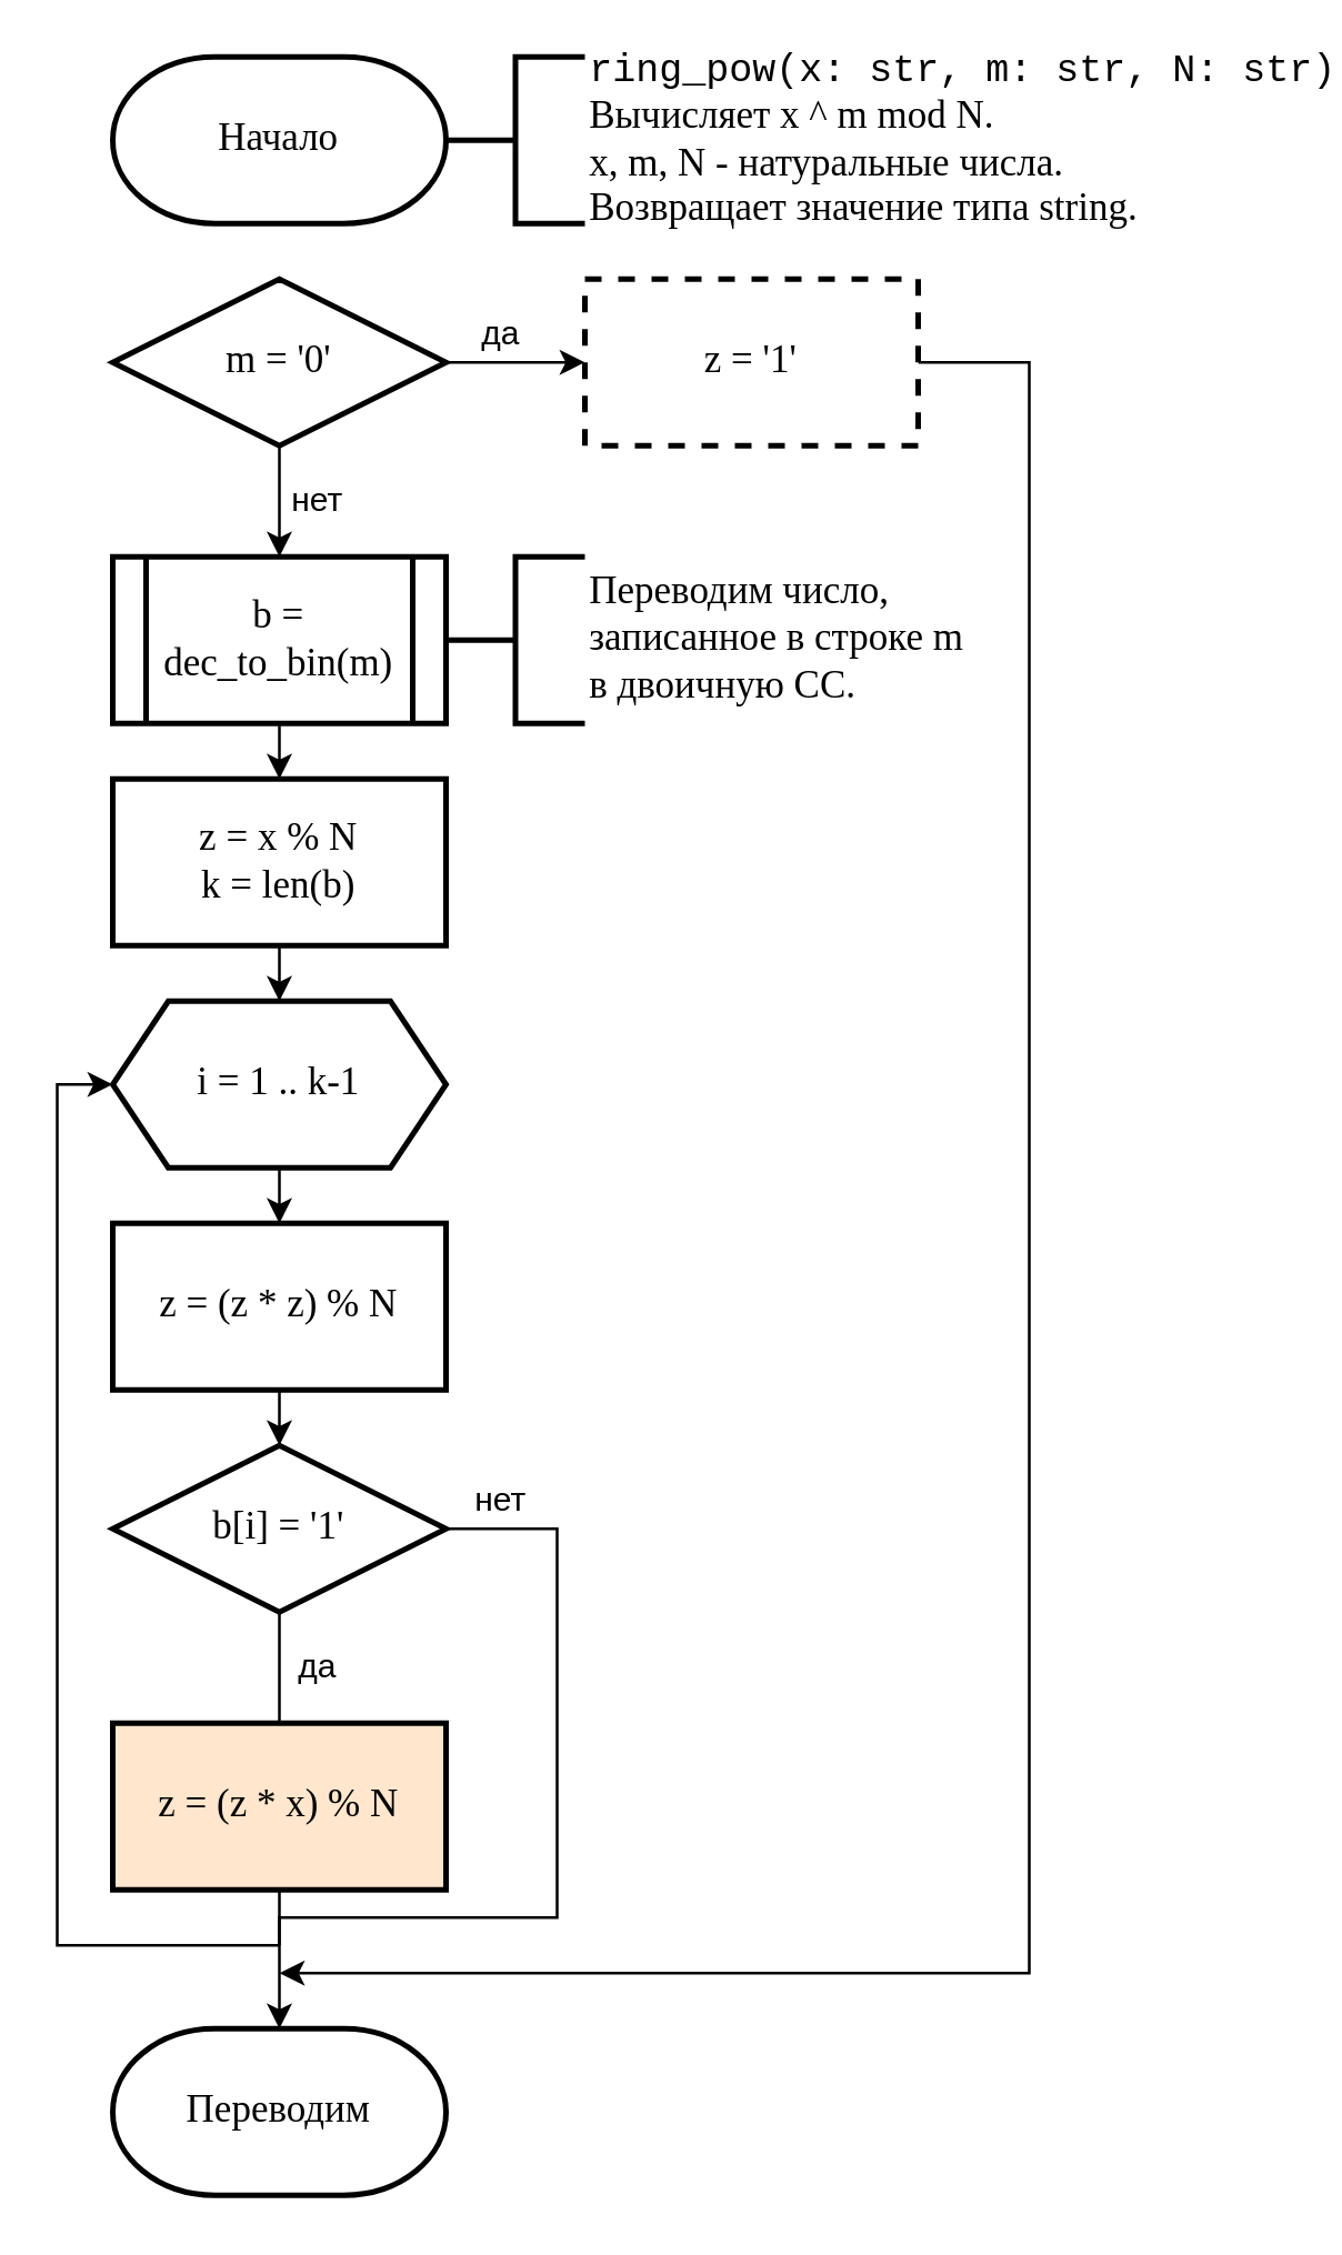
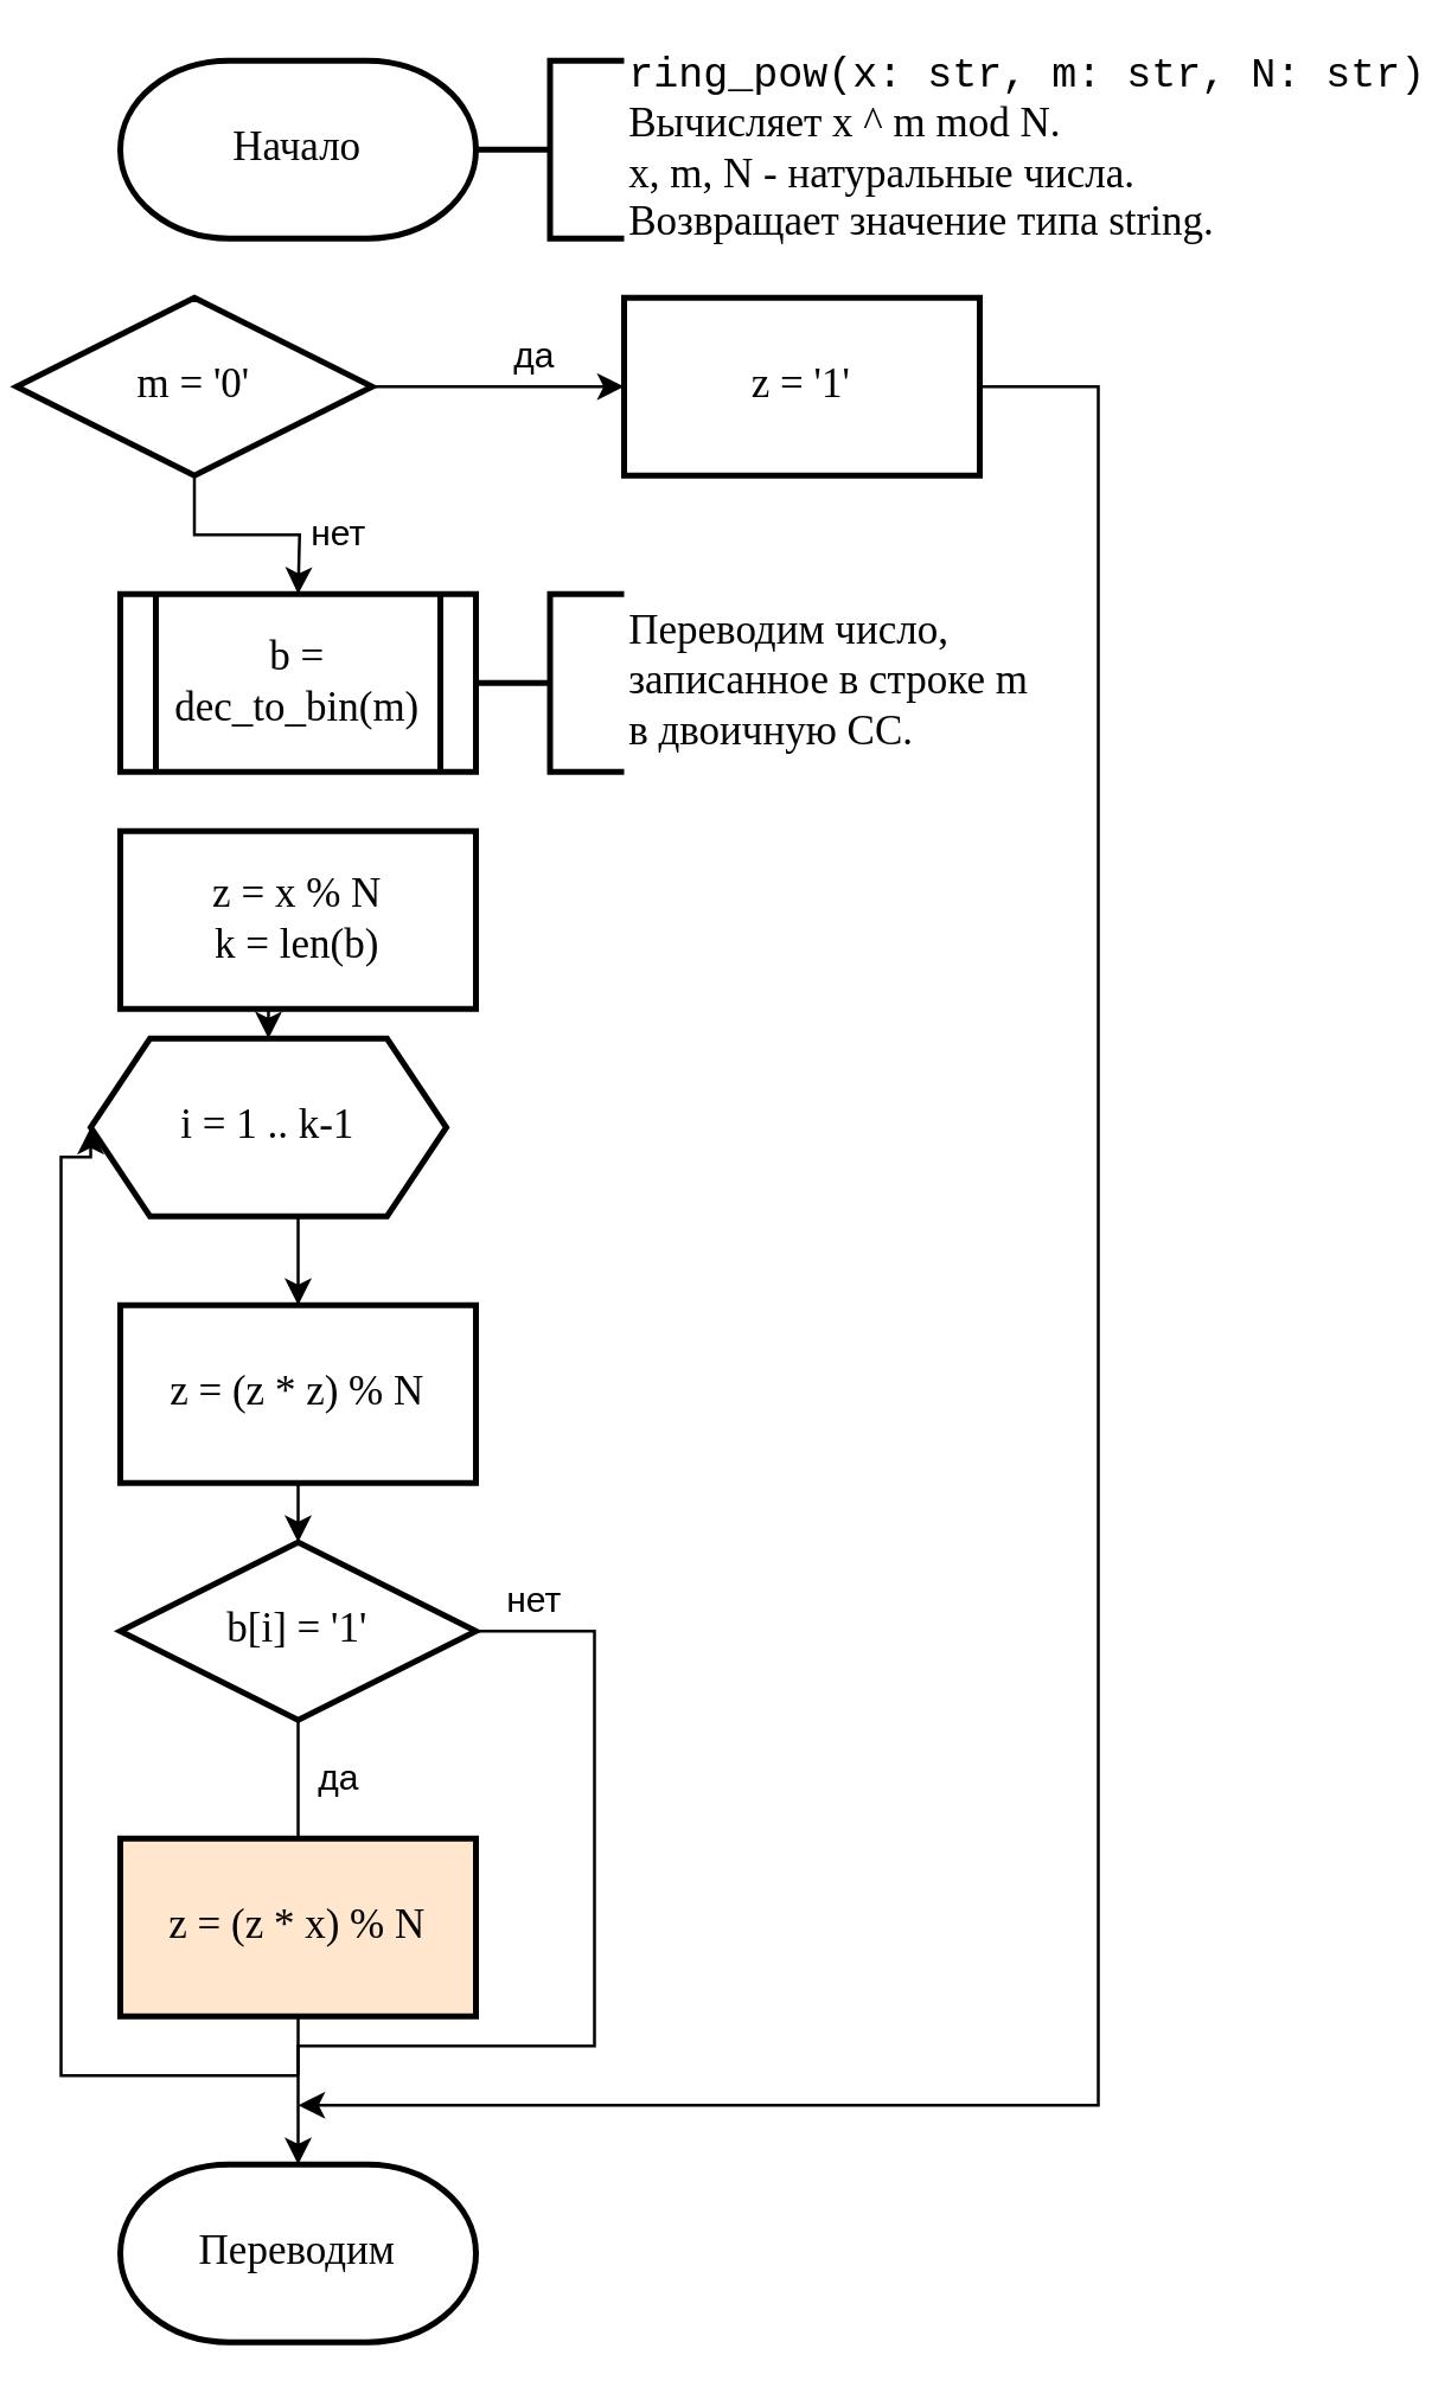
- <mxCell id="6" value="m = '0'" style="strokeWidth=2;html=1;shape=mxgraph.flowchart.decision;whiteSpace=wrap;rounded=0;fontFamily=Times New Roman;fontSize=14;" parent="1" vertex="1"><mxGeometry x="40" y="100" width="120" height="60" as="geometry" /></mxCell>
+ <mxCell id="6" value="m = '0'" style="strokeWidth=2;html=1;shape=mxgraph.flowchart.decision;whiteSpace=wrap;rounded=0;fontFamily=Times New Roman;fontSize=14;" parent="1" vertex="1"><mxGeometry x="5" y="100" width="120" height="60" as="geometry" /></mxCell>
- <mxCell id="8" value="z = '1'" style="rounded=0;whiteSpace=wrap;html=1;absoluteArcSize=1;arcSize=14;strokeWidth=2;fontFamily=Times New Roman;fontSize=14;dashed=1;" parent="1" vertex="1"><mxGeometry x="210" y="100" width="120" height="60" as="geometry" /></mxCell>
+ <mxCell id="8" value="z = '1'" style="rounded=0;whiteSpace=wrap;html=1;absoluteArcSize=1;arcSize=14;strokeWidth=2;fontFamily=Times New Roman;fontSize=14;" parent="1" vertex="1"><mxGeometry x="210" y="100" width="120" height="60" as="geometry" /></mxCell>
- <mxCell id="11" style="edgeStyle=orthogonalEdgeStyle;rounded=0;orthogonalLoop=1;jettySize=auto;html=1;exitX=0.5;exitY=1;exitDx=0;exitDy=0;entryX=0.5;entryY=0;entryDx=0;entryDy=0;" parent="1" source="12" target="15" edge="1"><mxGeometry relative="1" as="geometry" /></mxCell>
- <mxCell id="18" value="i = 1 .. k-1" style="shape=hexagon;perimeter=hexagonPerimeter2;whiteSpace=wrap;html=1;fixedSize=1;fontFamily=Times New Roman;fontSize=14;strokeWidth=2;" parent="1" vertex="1"><mxGeometry x="40" y="360" width="120" height="60" as="geometry" /></mxCell>
+ <mxCell id="18" value="i = 1 .. k-1" style="shape=hexagon;perimeter=hexagonPerimeter2;whiteSpace=wrap;html=1;fixedSize=1;fontFamily=Times New Roman;fontSize=14;strokeWidth=2;" parent="1" vertex="1"><mxGeometry x="30" y="350" width="120" height="60" as="geometry" /></mxCell>
